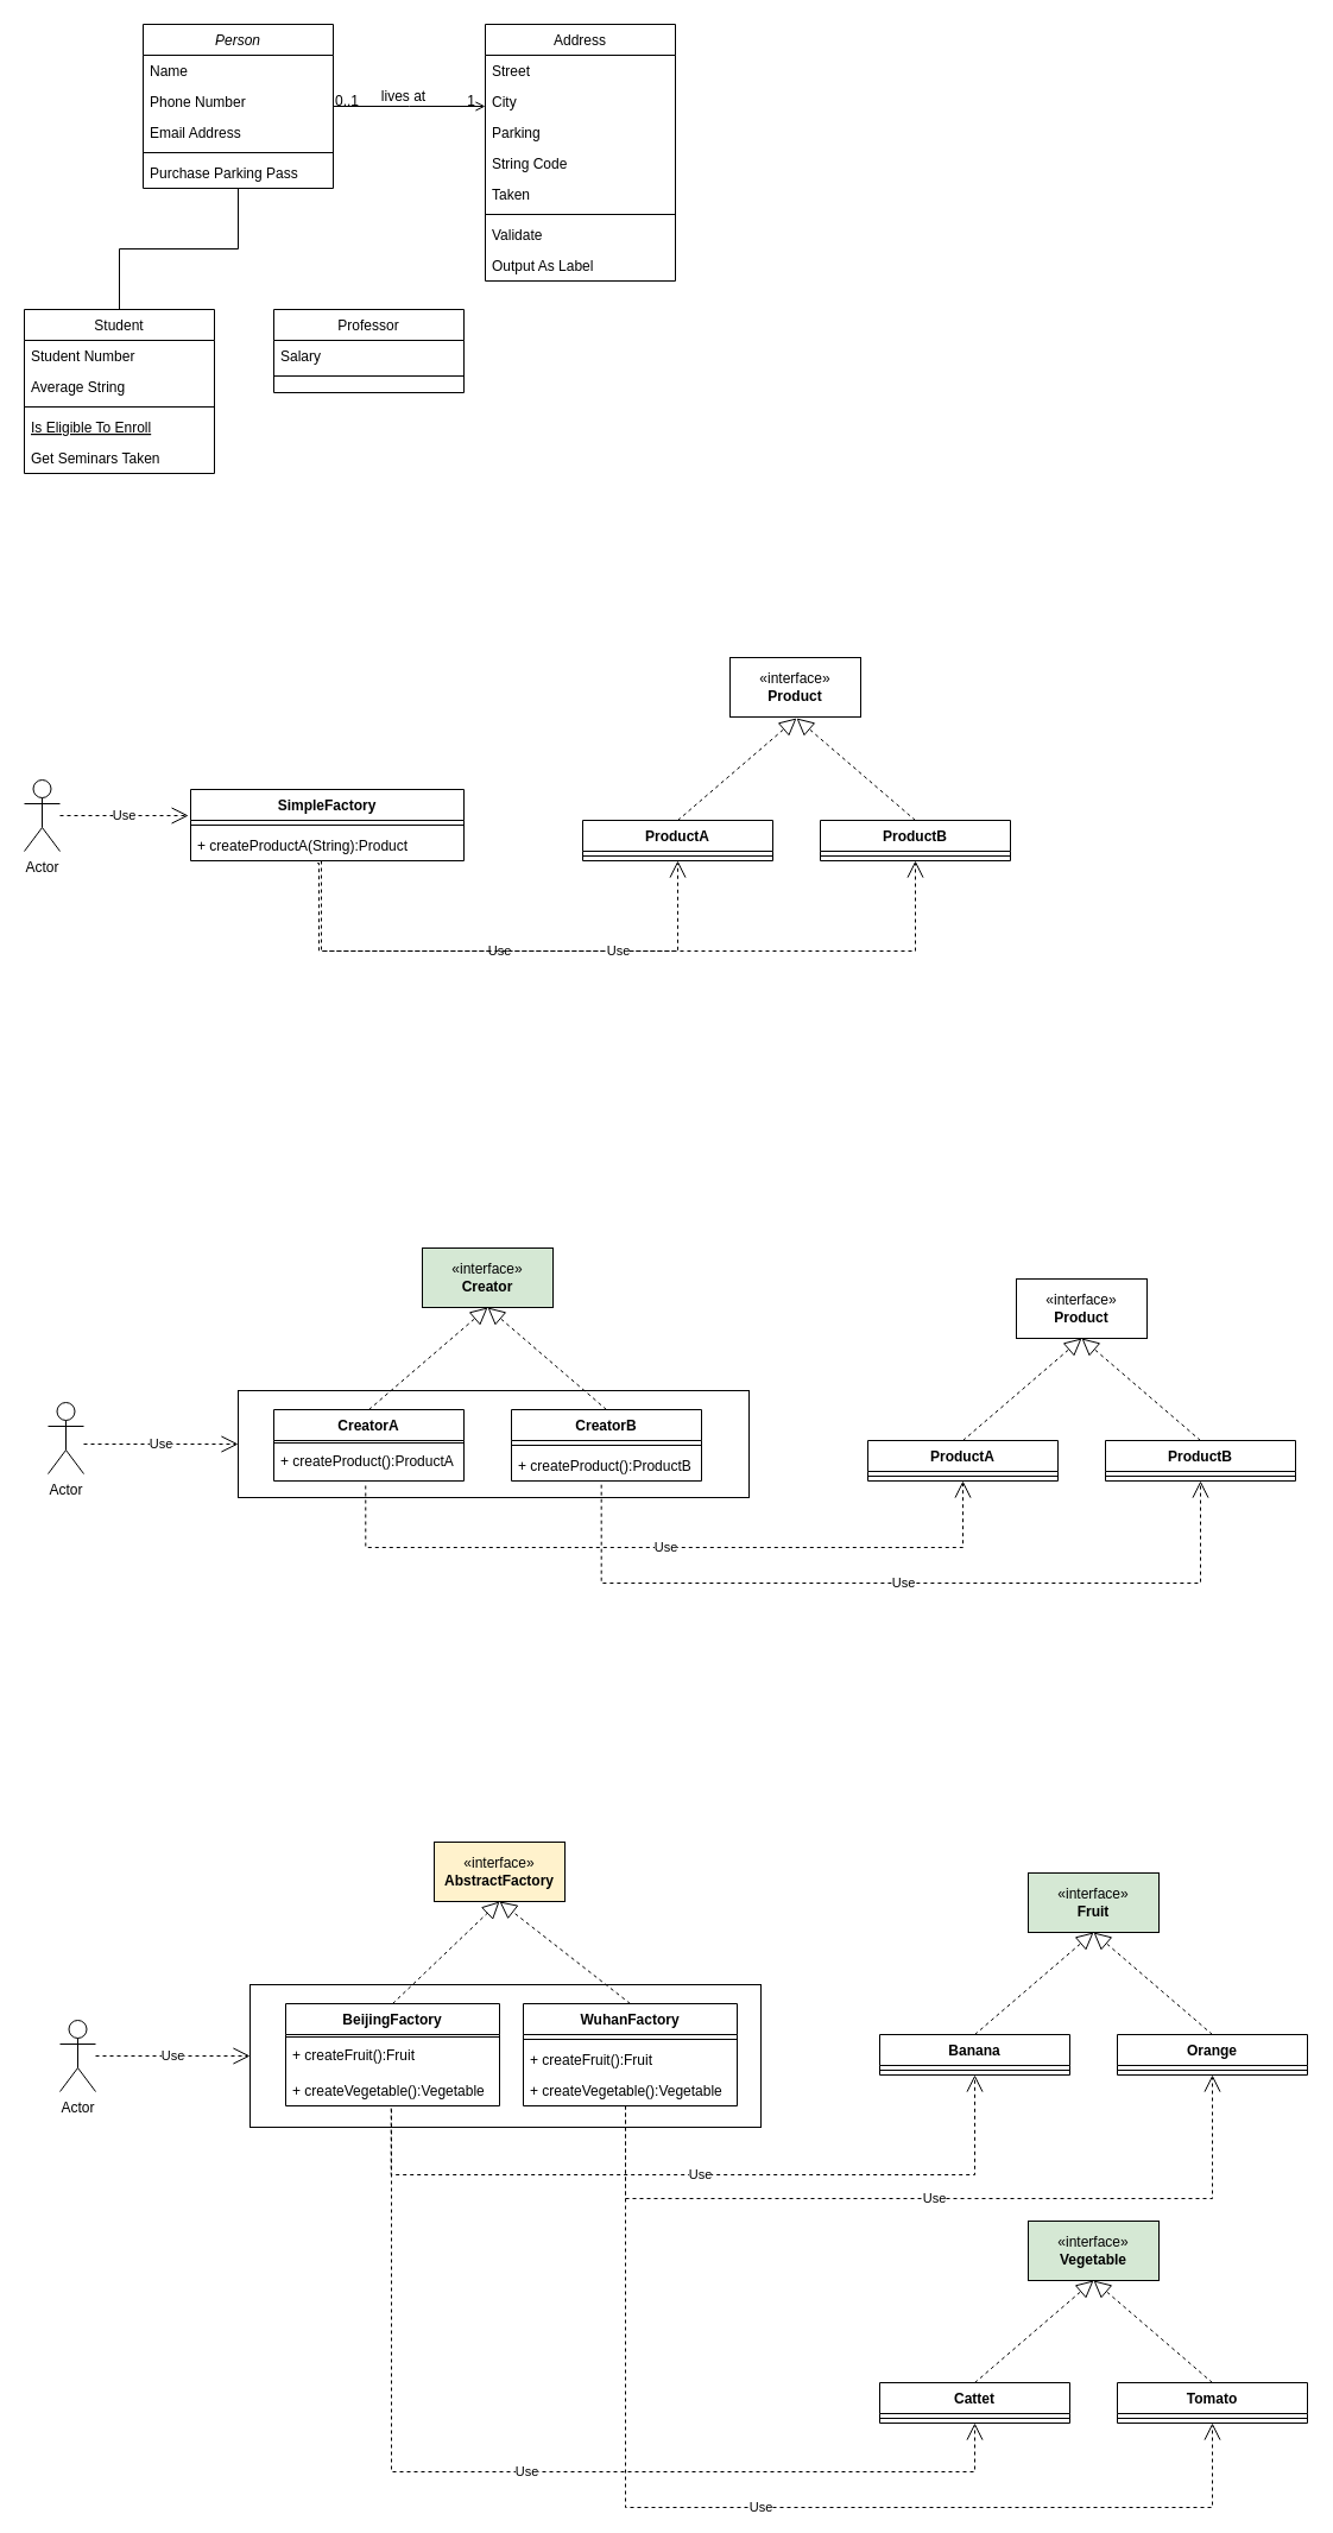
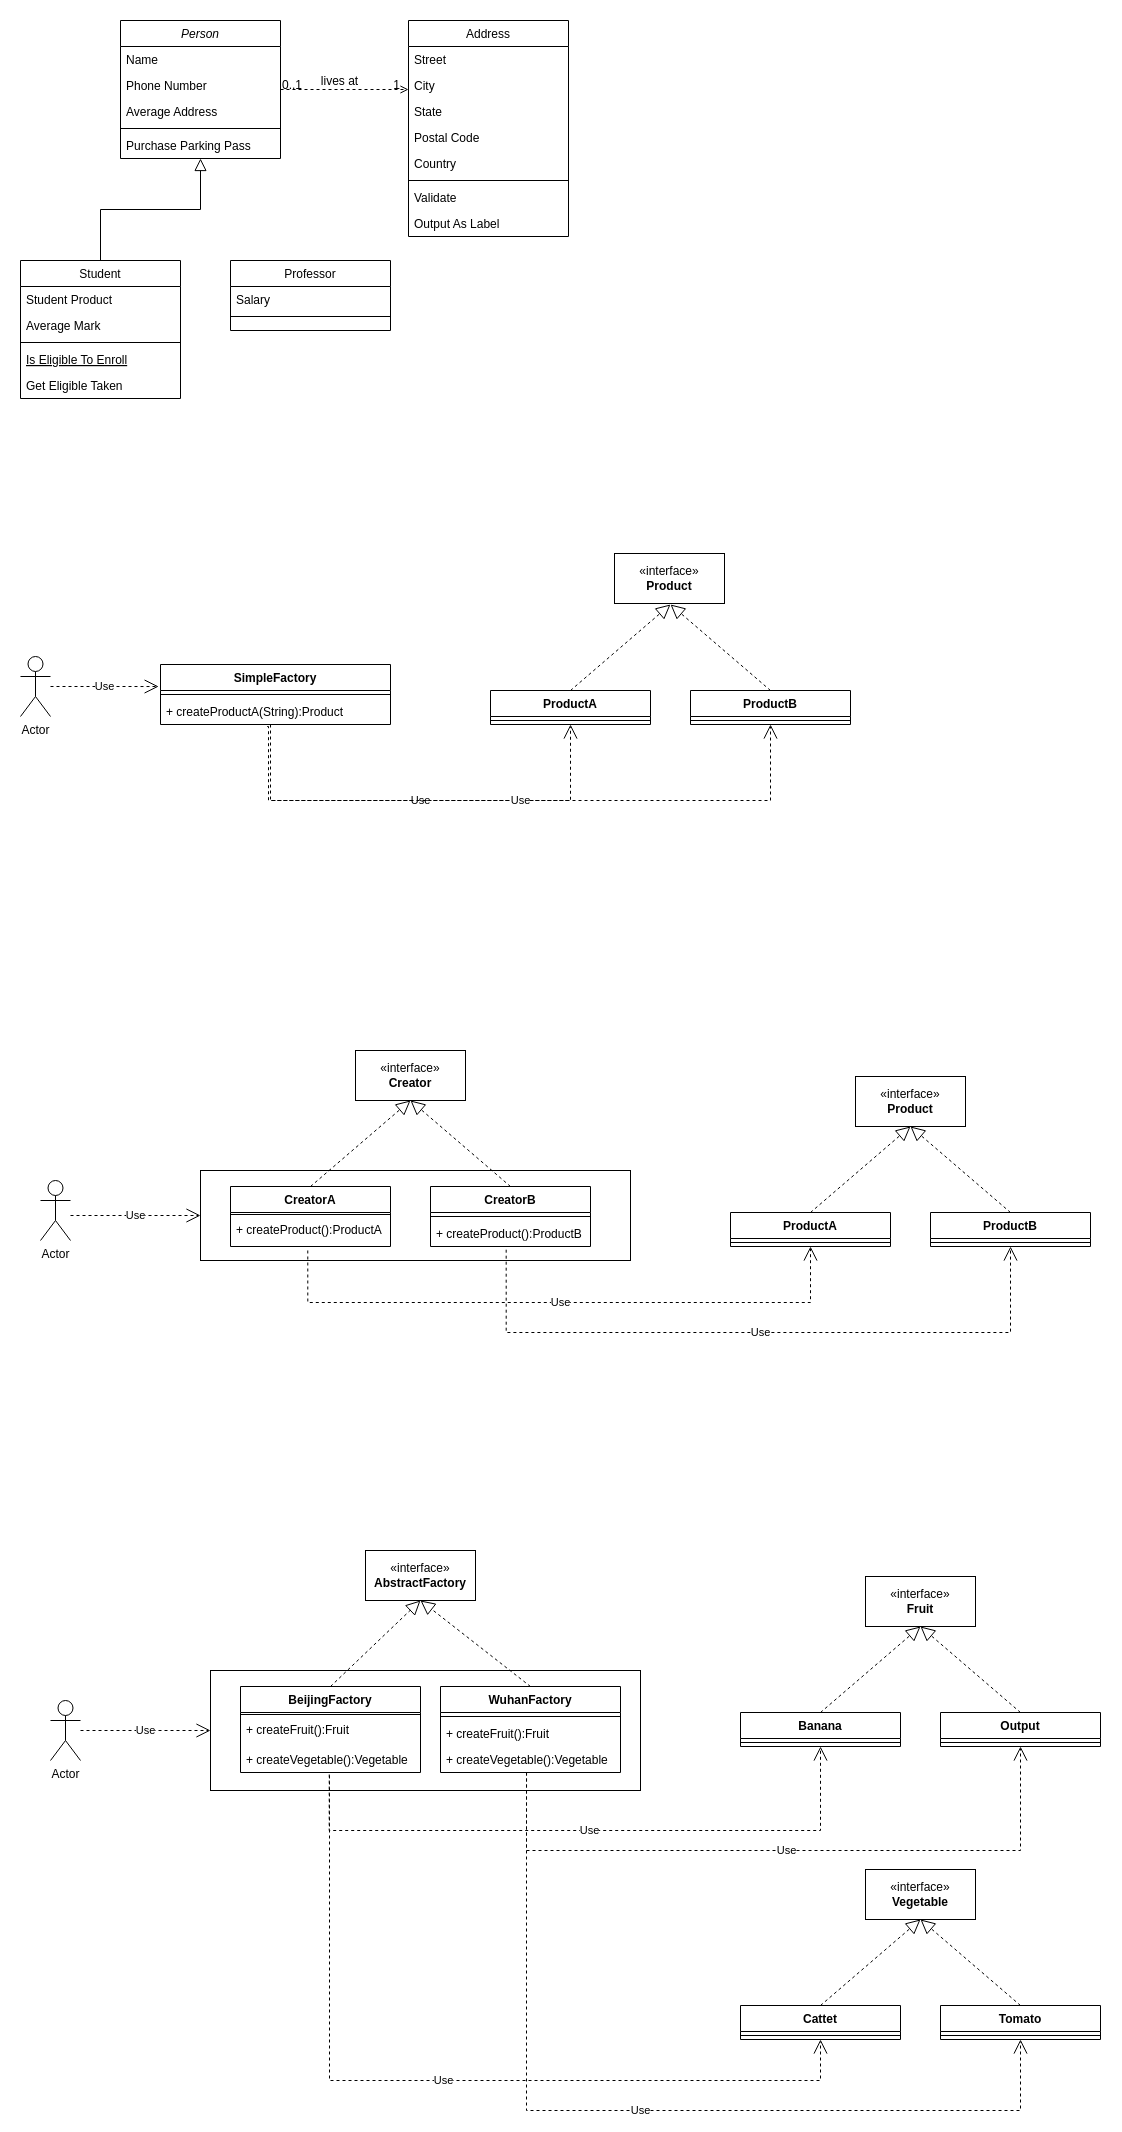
- <mxCell id="28" value="" style="endArrow=open;shadow=0;strokeWidth=1;rounded=0;endFill=1;edgeStyle=elbowEdgeStyle;elbow=vertical;" parent="1" source="3" target="19" edge="1"><mxGeometry x="0.5" y="41" relative="1" as="geometry"><mxPoint x="280" y="92" as="sourcePoint" /><mxPoint x="440" y="92" as="targetPoint" /><mxPoint x="-40" y="32" as="offset" /></mxGeometry></mxCell>
+ <mxCell id="28" value="" style="endArrow=open;shadow=0;strokeWidth=1;rounded=0;endFill=1;edgeStyle=elbowEdgeStyle;elbow=vertical;dashed=1;" parent="1" source="3" target="19" edge="1"><mxGeometry x="0.5" y="41" relative="1" as="geometry"><mxPoint x="280" y="92" as="sourcePoint" /><mxPoint x="440" y="92" as="targetPoint" /><mxPoint x="-40" y="32" as="offset" /></mxGeometry></mxCell>
- <mxCell id="6" value="Email Address" style="text;align=left;verticalAlign=top;spacingLeft=4;spacingRight=4;overflow=hidden;rotatable=0;points=[[0,0.5],[1,0.5]];portConstraint=eastwest;rounded=0;shadow=0;html=0;" parent="3" vertex="1"><mxGeometry y="78" width="160" height="26" as="geometry" /></mxCell>
+ <mxCell id="6" value="Average Address" style="text;align=left;verticalAlign=top;spacingLeft=4;spacingRight=4;overflow=hidden;rotatable=0;points=[[0,0.5],[1,0.5]];portConstraint=eastwest;rounded=0;shadow=0;html=0;" parent="3" vertex="1"><mxGeometry y="78" width="160" height="26" as="geometry" /></mxCell>
- <mxCell id="22" value="Parking" style="text;align=left;verticalAlign=top;spacingLeft=4;spacingRight=4;overflow=hidden;rotatable=0;points=[[0,0.5],[1,0.5]];portConstraint=eastwest;rounded=0;shadow=0;html=0;" parent="19" vertex="1"><mxGeometry y="78" width="160" height="26" as="geometry" /></mxCell>
+ <mxCell id="22" value="State" style="text;align=left;verticalAlign=top;spacingLeft=4;spacingRight=4;overflow=hidden;rotatable=0;points=[[0,0.5],[1,0.5]];portConstraint=eastwest;rounded=0;shadow=0;html=0;" parent="19" vertex="1"><mxGeometry y="78" width="160" height="26" as="geometry" /></mxCell>
- <mxCell id="23" value="String Code" style="text;align=left;verticalAlign=top;spacingLeft=4;spacingRight=4;overflow=hidden;rotatable=0;points=[[0,0.5],[1,0.5]];portConstraint=eastwest;rounded=0;shadow=0;html=0;" parent="19" vertex="1"><mxGeometry y="104" width="160" height="26" as="geometry" /></mxCell>
+ <mxCell id="23" value="Postal Code" style="text;align=left;verticalAlign=top;spacingLeft=4;spacingRight=4;overflow=hidden;rotatable=0;points=[[0,0.5],[1,0.5]];portConstraint=eastwest;rounded=0;shadow=0;html=0;" parent="19" vertex="1"><mxGeometry y="104" width="160" height="26" as="geometry" /></mxCell>
- <mxCell id="24" value="Taken" style="text;align=left;verticalAlign=top;spacingLeft=4;spacingRight=4;overflow=hidden;rotatable=0;points=[[0,0.5],[1,0.5]];portConstraint=eastwest;rounded=0;shadow=0;html=0;" parent="19" vertex="1"><mxGeometry y="130" width="160" height="26" as="geometry" /></mxCell>
+ <mxCell id="24" value="Country" style="text;align=left;verticalAlign=top;spacingLeft=4;spacingRight=4;overflow=hidden;rotatable=0;points=[[0,0.5],[1,0.5]];portConstraint=eastwest;rounded=0;shadow=0;html=0;" parent="19" vertex="1"><mxGeometry y="130" width="160" height="26" as="geometry" /></mxCell>
- <mxCell id="15" value="" style="endArrow=none;endSize=10;endFill=0;shadow=0;strokeWidth=1;rounded=0;edgeStyle=elbowEdgeStyle;elbow=vertical;" parent="1" source="9" target="3" edge="1"><mxGeometry width="160" relative="1" as="geometry"><mxPoint x="100" y="103" as="sourcePoint" /><mxPoint x="100" y="103" as="targetPoint" /></mxGeometry></mxCell>
+ <mxCell id="15" value="" style="endArrow=block;endSize=10;endFill=0;shadow=0;strokeWidth=1;rounded=0;edgeStyle=elbowEdgeStyle;elbow=vertical;" parent="1" source="9" target="3" edge="1"><mxGeometry width="160" relative="1" as="geometry"><mxPoint x="100" y="103" as="sourcePoint" /><mxPoint x="100" y="103" as="targetPoint" /></mxGeometry></mxCell>
- <mxCell id="10" value="Student Number" style="text;align=left;verticalAlign=top;spacingLeft=4;spacingRight=4;overflow=hidden;rotatable=0;points=[[0,0.5],[1,0.5]];portConstraint=eastwest;" parent="9" vertex="1"><mxGeometry y="26" width="160" height="26" as="geometry" /></mxCell>
+ <mxCell id="10" value="Student Product" style="text;align=left;verticalAlign=top;spacingLeft=4;spacingRight=4;overflow=hidden;rotatable=0;points=[[0,0.5],[1,0.5]];portConstraint=eastwest;" parent="9" vertex="1"><mxGeometry y="26" width="160" height="26" as="geometry" /></mxCell>
- <mxCell id="11" value="Average String" style="text;align=left;verticalAlign=top;spacingLeft=4;spacingRight=4;overflow=hidden;rotatable=0;points=[[0,0.5],[1,0.5]];portConstraint=eastwest;rounded=0;shadow=0;html=0;" parent="9" vertex="1"><mxGeometry y="52" width="160" height="26" as="geometry" /></mxCell>
+ <mxCell id="11" value="Average Mark" style="text;align=left;verticalAlign=top;spacingLeft=4;spacingRight=4;overflow=hidden;rotatable=0;points=[[0,0.5],[1,0.5]];portConstraint=eastwest;rounded=0;shadow=0;html=0;" parent="9" vertex="1"><mxGeometry y="52" width="160" height="26" as="geometry" /></mxCell>
- <mxCell id="14" value="Get Seminars Taken" style="text;align=left;verticalAlign=top;spacingLeft=4;spacingRight=4;overflow=hidden;rotatable=0;points=[[0,0.5],[1,0.5]];portConstraint=eastwest;" parent="9" vertex="1"><mxGeometry y="112" width="160" height="26" as="geometry" /></mxCell>
+ <mxCell id="14" value="Get Eligible Taken" style="text;align=left;verticalAlign=top;spacingLeft=4;spacingRight=4;overflow=hidden;rotatable=0;points=[[0,0.5],[1,0.5]];portConstraint=eastwest;" parent="9" vertex="1"><mxGeometry y="112" width="160" height="26" as="geometry" /></mxCell>
- <mxCell id="53" value="«interface»&lt;br&gt;&lt;b&gt;Creator&lt;/b&gt;" style="html=1;whiteSpace=wrap;fillColor=#d5e8d4;" vertex="1" parent="1"><mxGeometry x="355" y="1050" width="110" height="50" as="geometry" /></mxCell>
+ <mxCell id="53" value="«interface»&lt;br&gt;&lt;b&gt;Creator&lt;/b&gt;" style="html=1;whiteSpace=wrap;" vertex="1" parent="1"><mxGeometry x="355" y="1050" width="110" height="50" as="geometry" /></mxCell>
- <mxCell id="74" value="«interface»&lt;br&gt;&lt;b&gt;AbstractFactory&lt;/b&gt;" style="html=1;whiteSpace=wrap;fillColor=#fff2cc;" vertex="1" parent="1"><mxGeometry x="365" y="1550" width="110" height="50" as="geometry" /></mxCell>
+ <mxCell id="74" value="«interface»&lt;br&gt;&lt;b&gt;AbstractFactory&lt;/b&gt;" style="html=1;whiteSpace=wrap;" vertex="1" parent="1"><mxGeometry x="365" y="1550" width="110" height="50" as="geometry" /></mxCell>
- <mxCell id="73" value="«interface»&lt;br&gt;&lt;b&gt;Fruit&lt;/b&gt;" style="html=1;whiteSpace=wrap;fillColor=#d5e8d4;" vertex="1" parent="1"><mxGeometry x="865" y="1576" width="110" height="50" as="geometry" /></mxCell>
+ <mxCell id="73" value="«interface»&lt;br&gt;&lt;b&gt;Fruit&lt;/b&gt;" style="html=1;whiteSpace=wrap;" vertex="1" parent="1"><mxGeometry x="865" y="1576" width="110" height="50" as="geometry" /></mxCell>
- <mxCell id="69" value="Orange" style="swimlane;fontStyle=1;align=center;verticalAlign=top;childLayout=stackLayout;horizontal=1;startSize=26;horizontalStack=0;resizeParent=1;resizeParentMax=0;resizeLast=0;collapsible=1;marginBottom=0;whiteSpace=wrap;html=1;" vertex="1" parent="1"><mxGeometry x="940" y="1712" width="160" height="34" as="geometry" /></mxCell>
+ <mxCell id="69" value="Output" style="swimlane;fontStyle=1;align=center;verticalAlign=top;childLayout=stackLayout;horizontal=1;startSize=26;horizontalStack=0;resizeParent=1;resizeParentMax=0;resizeLast=0;collapsible=1;marginBottom=0;whiteSpace=wrap;html=1;" vertex="1" parent="1"><mxGeometry x="940" y="1712" width="160" height="34" as="geometry" /></mxCell>
- <mxCell id="93" value="«interface»&lt;br&gt;&lt;b&gt;Vegetable&lt;/b&gt;" style="html=1;whiteSpace=wrap;fillColor=#d5e8d4;" vertex="1" parent="1"><mxGeometry x="865" y="1869" width="110" height="50" as="geometry" /></mxCell>
+ <mxCell id="93" value="«interface»&lt;br&gt;&lt;b&gt;Vegetable&lt;/b&gt;" style="html=1;whiteSpace=wrap;" vertex="1" parent="1"><mxGeometry x="865" y="1869" width="110" height="50" as="geometry" /></mxCell>
